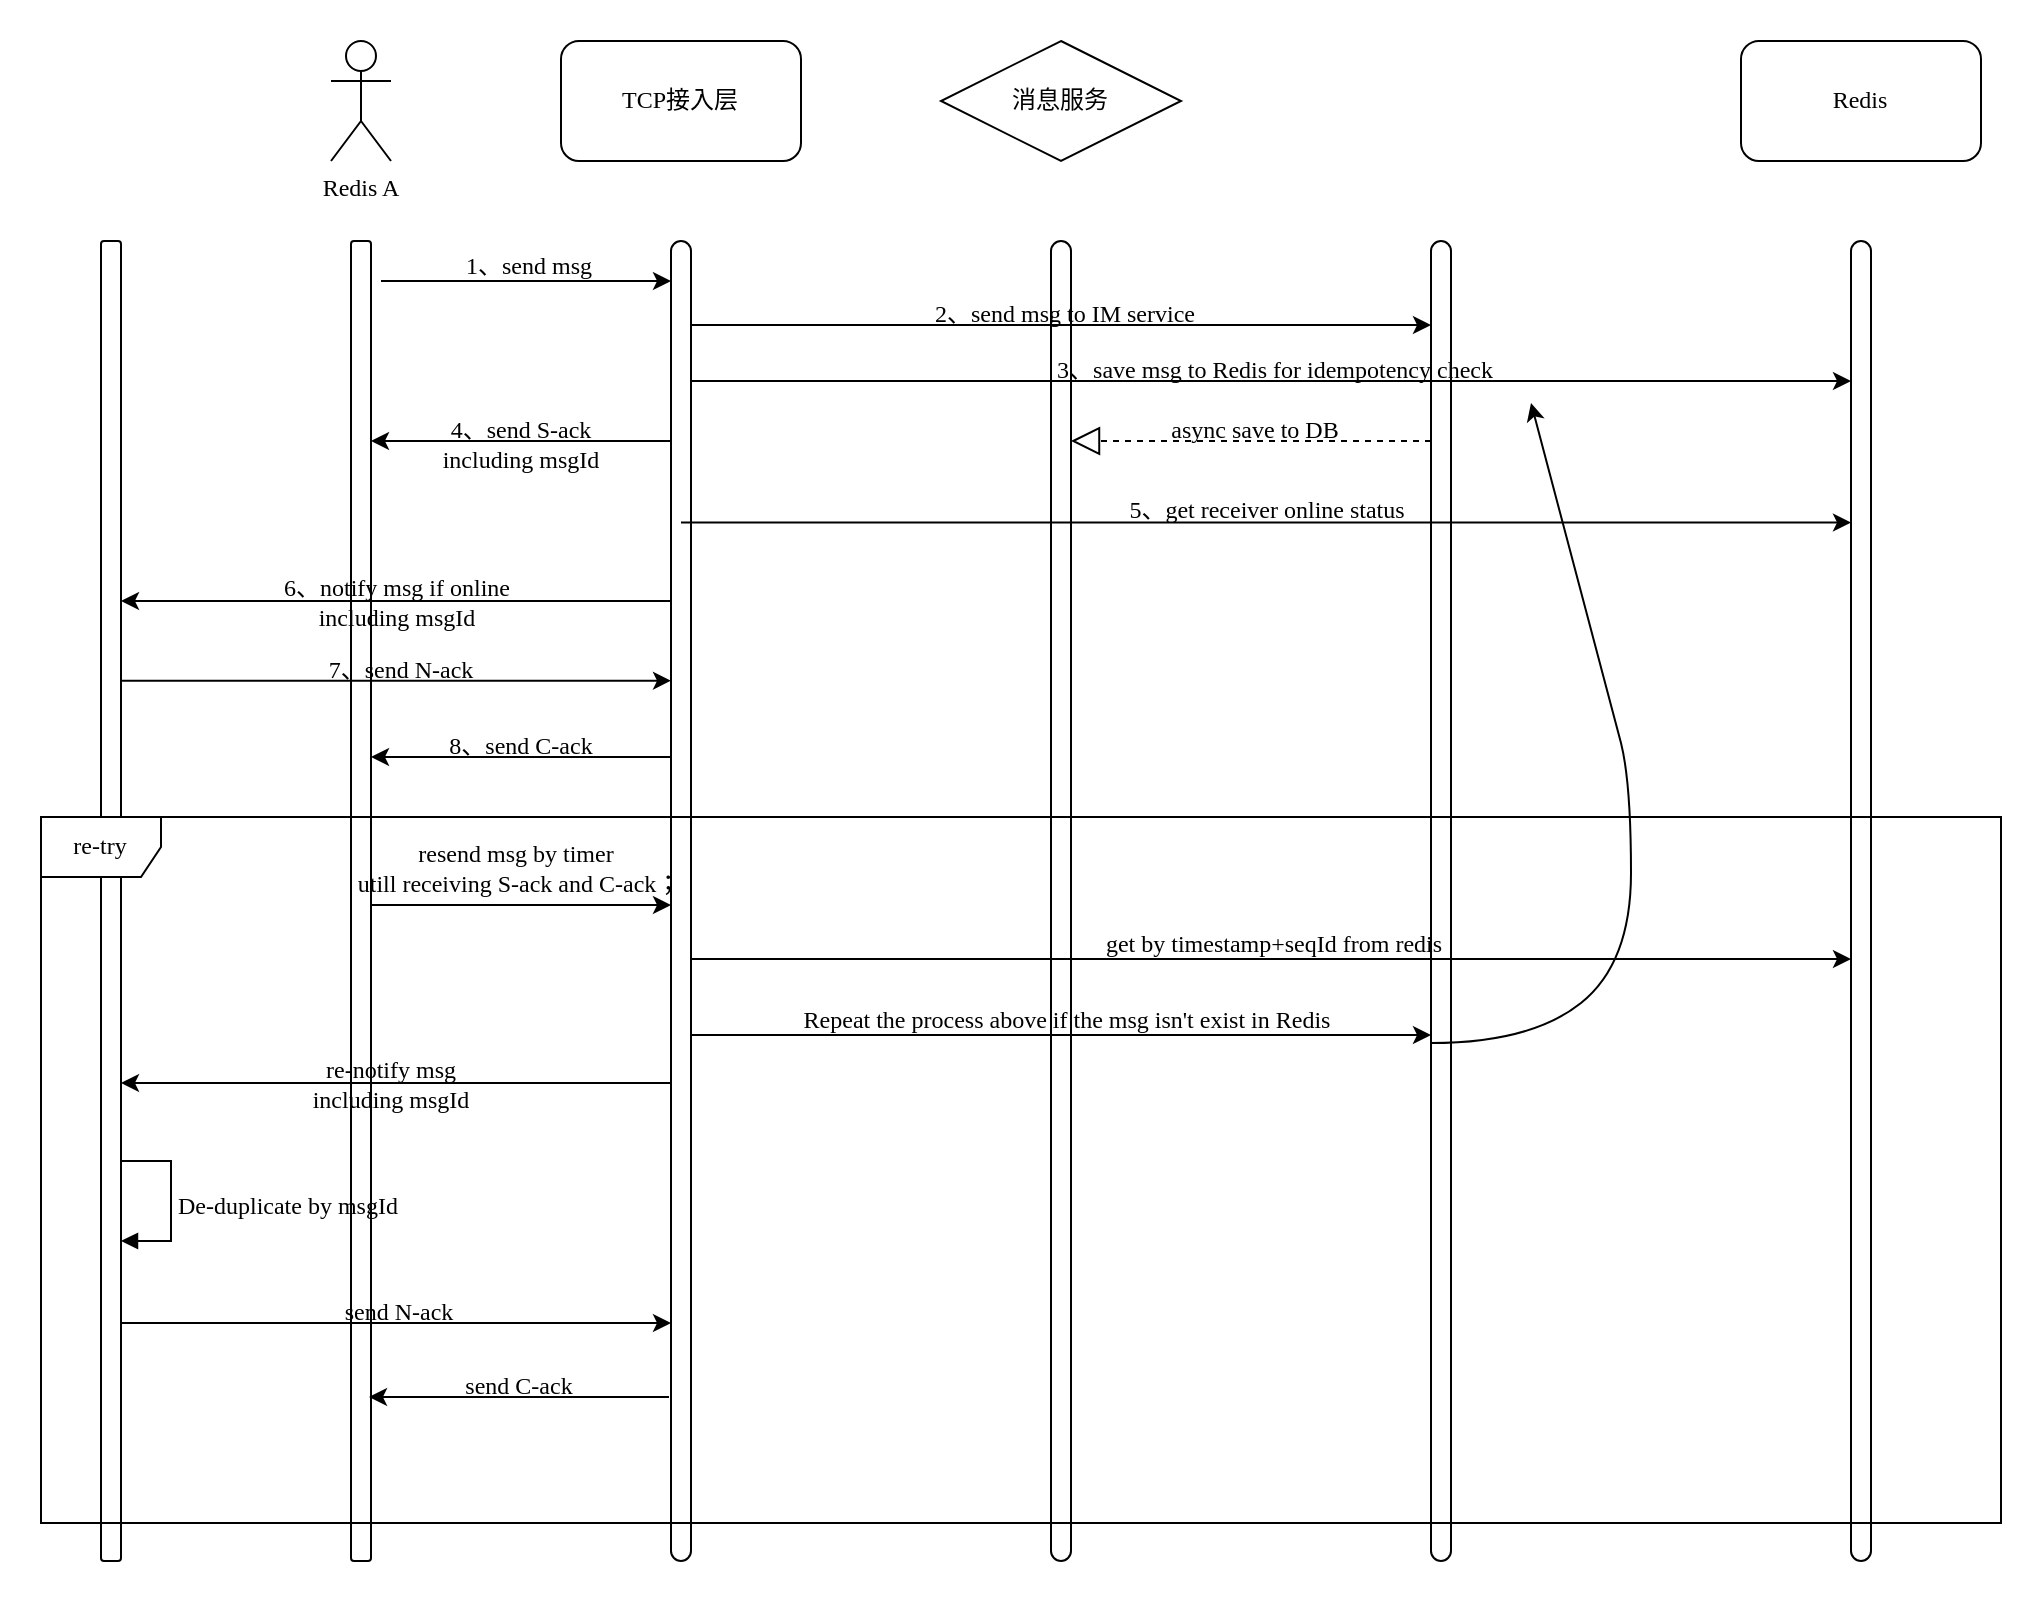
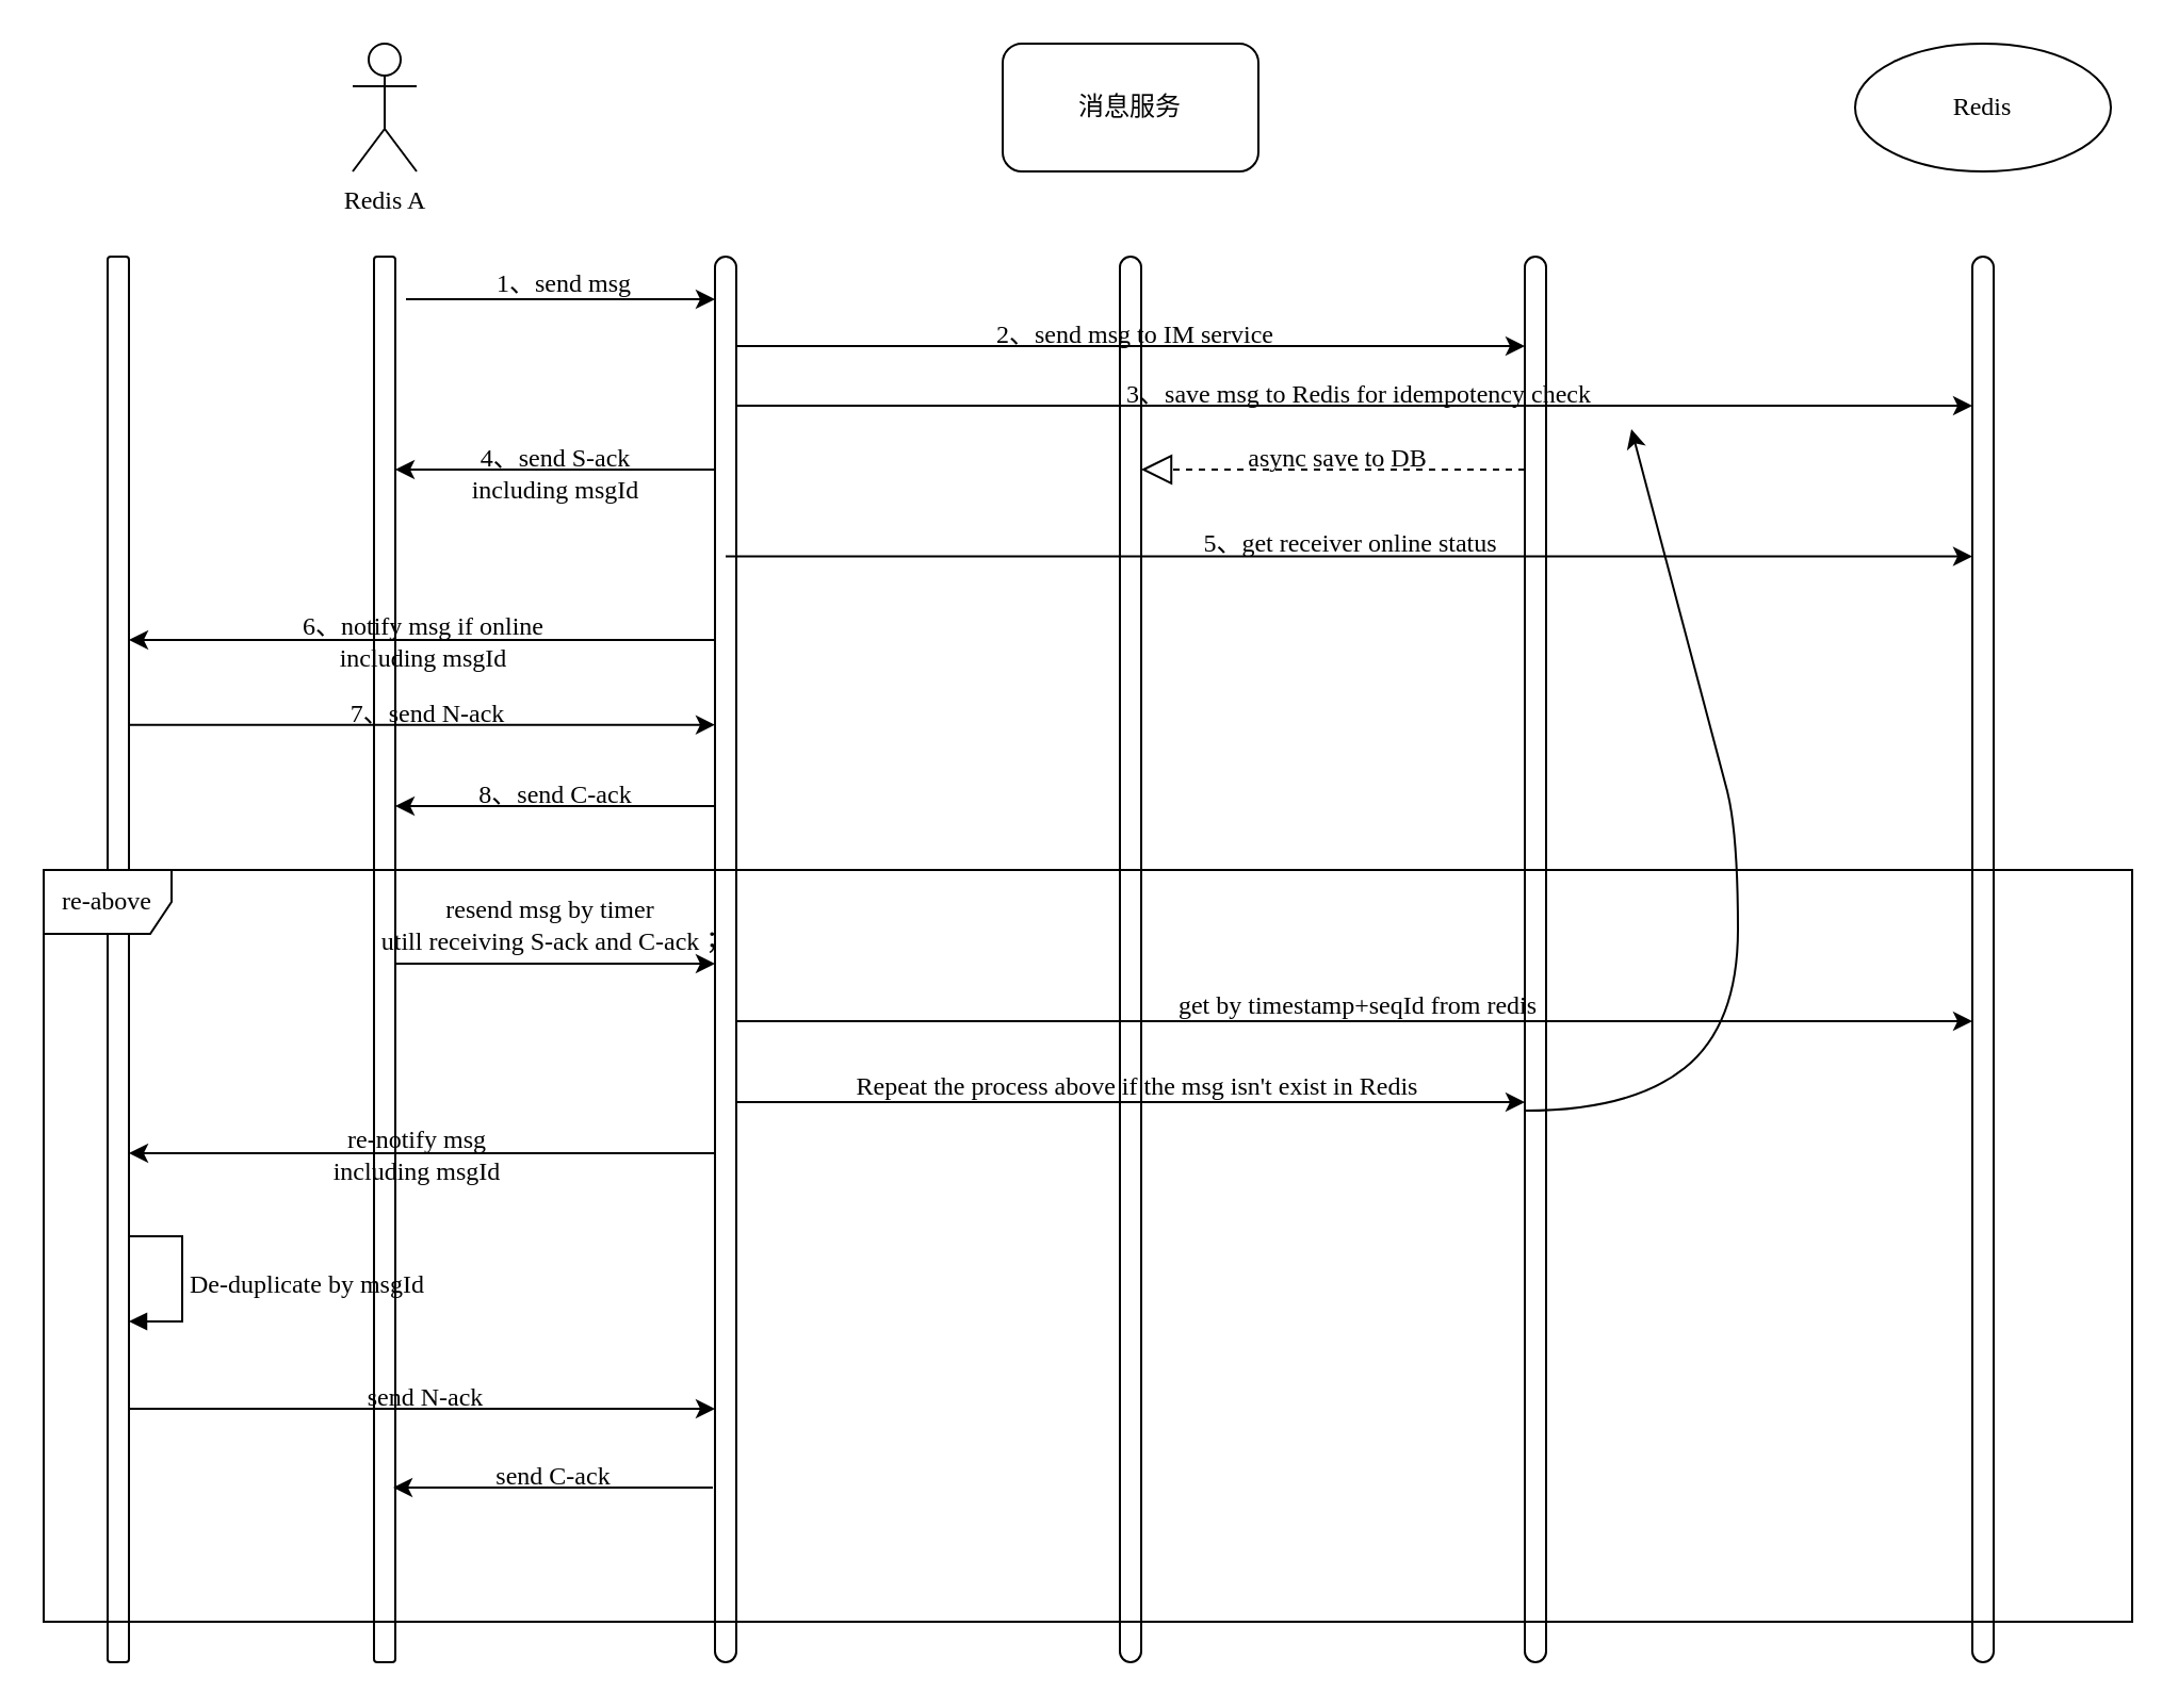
- <mxCell id="11" value="TCP接入层" style="rounded=1;whiteSpace=wrap;html=1;shadow=0;comic=0;strokeColor=default;strokeWidth=1;align=center;verticalAlign=middle;fontFamily=Verdana;fontSize=12;fontColor=default;labelBackgroundColor=none;fillColor=default;" vertex="1" parent="10"><mxGeometry width="120" height="60" as="geometry" /></mxCell>
- <mxCell id="14" value="消息服务" style="rhombus;whiteSpace=wrap;html=1;shadow=0;comic=0;strokeColor=default;strokeWidth=1;align=center;verticalAlign=middle;fontFamily=Verdana;fontSize=12;fontColor=default;labelBackgroundColor=none;fillColor=default;" vertex="1" parent="13"><mxGeometry width="120" height="60" as="geometry" /></mxCell>
+ <mxCell id="14" value="消息服务" style="rounded=1;whiteSpace=wrap;html=1;shadow=0;comic=0;strokeColor=default;strokeWidth=1;align=center;verticalAlign=middle;fontFamily=Verdana;fontSize=12;fontColor=default;labelBackgroundColor=none;fillColor=default;" vertex="1" parent="13"><mxGeometry width="120" height="60" as="geometry" /></mxCell>
- <mxCell id="25" value="Redis" style="rounded=1;whiteSpace=wrap;html=1;shadow=0;comic=0;strokeColor=default;strokeWidth=1;align=center;verticalAlign=middle;fontFamily=Verdana;fontSize=12;fontColor=default;labelBackgroundColor=none;fillColor=default;" vertex="1" parent="24"><mxGeometry width="120" height="60" as="geometry" /></mxCell>
+ <mxCell id="25" value="Redis" style="ellipse;whiteSpace=wrap;html=1;shadow=0;comic=0;strokeColor=default;strokeWidth=1;align=center;verticalAlign=middle;fontFamily=Verdana;fontSize=12;fontColor=default;labelBackgroundColor=none;fillColor=default;" vertex="1" parent="24"><mxGeometry width="120" height="60" as="geometry" /></mxCell>
- <mxCell id="35" value="re-try" style="shape=umlFrame;whiteSpace=wrap;html=1;pointerEvents=0;rounded=1;shadow=0;comic=0;strokeColor=default;strokeWidth=1;align=center;verticalAlign=middle;fontFamily=Verdana;fontSize=12;fontColor=default;labelBackgroundColor=none;fillColor=default;" vertex="1" parent="1"><mxGeometry x="20" y="408" width="980" height="353" as="geometry" /></mxCell>
+ <mxCell id="35" value="re-above" style="shape=umlFrame;whiteSpace=wrap;html=1;pointerEvents=0;rounded=1;shadow=0;comic=0;strokeColor=default;strokeWidth=1;align=center;verticalAlign=middle;fontFamily=Verdana;fontSize=12;fontColor=default;labelBackgroundColor=none;fillColor=default;" vertex="1" parent="1"><mxGeometry x="20" y="408" width="980" height="353" as="geometry" /></mxCell>
